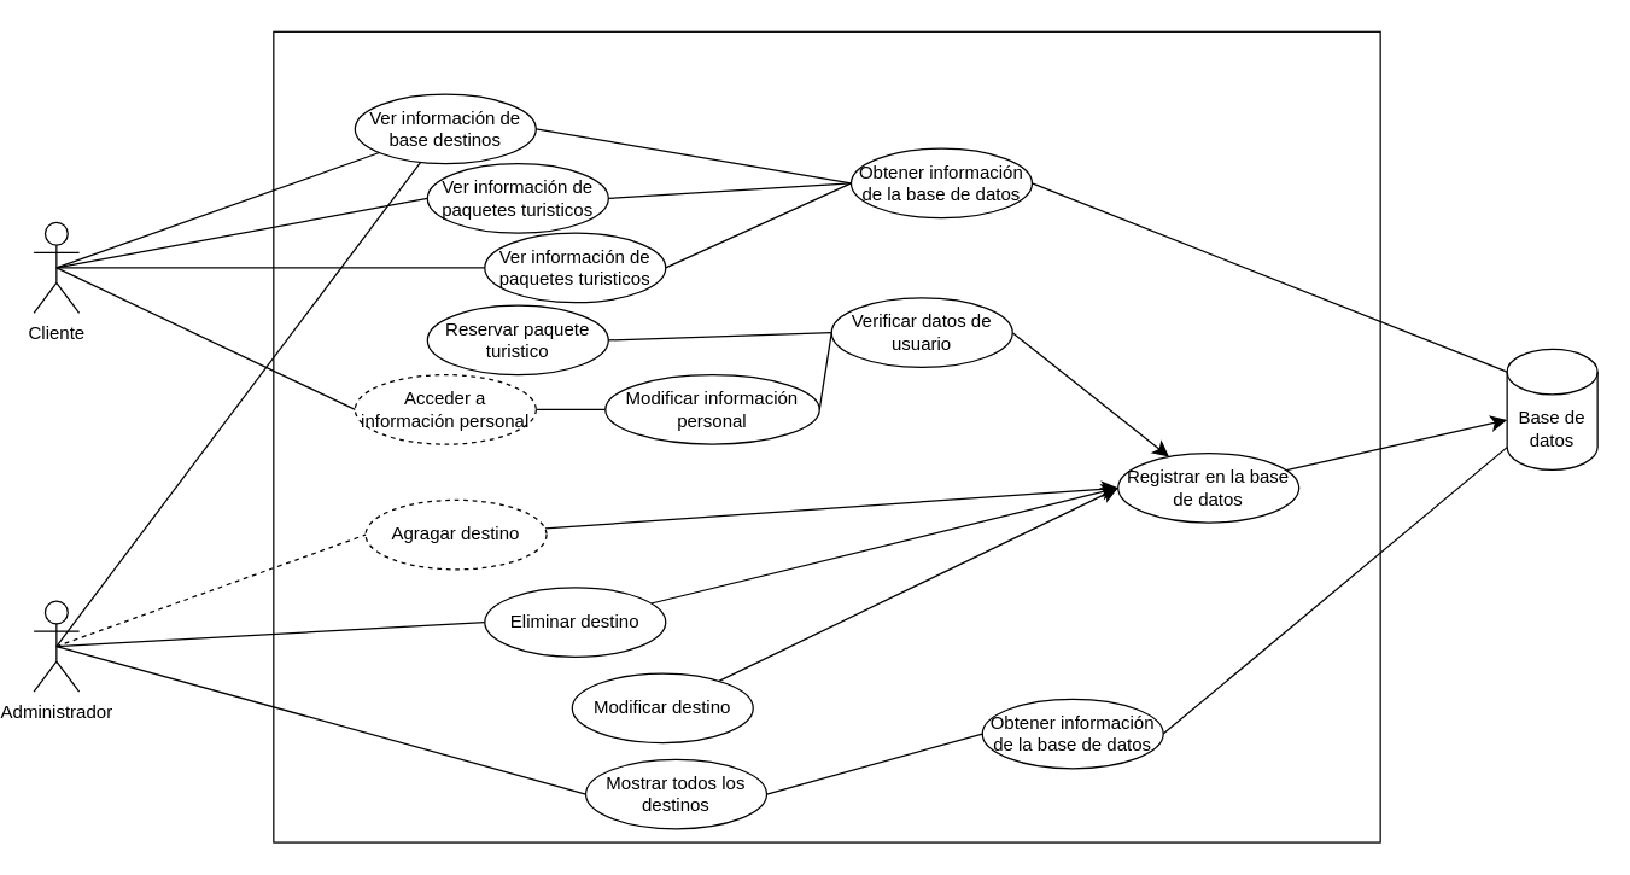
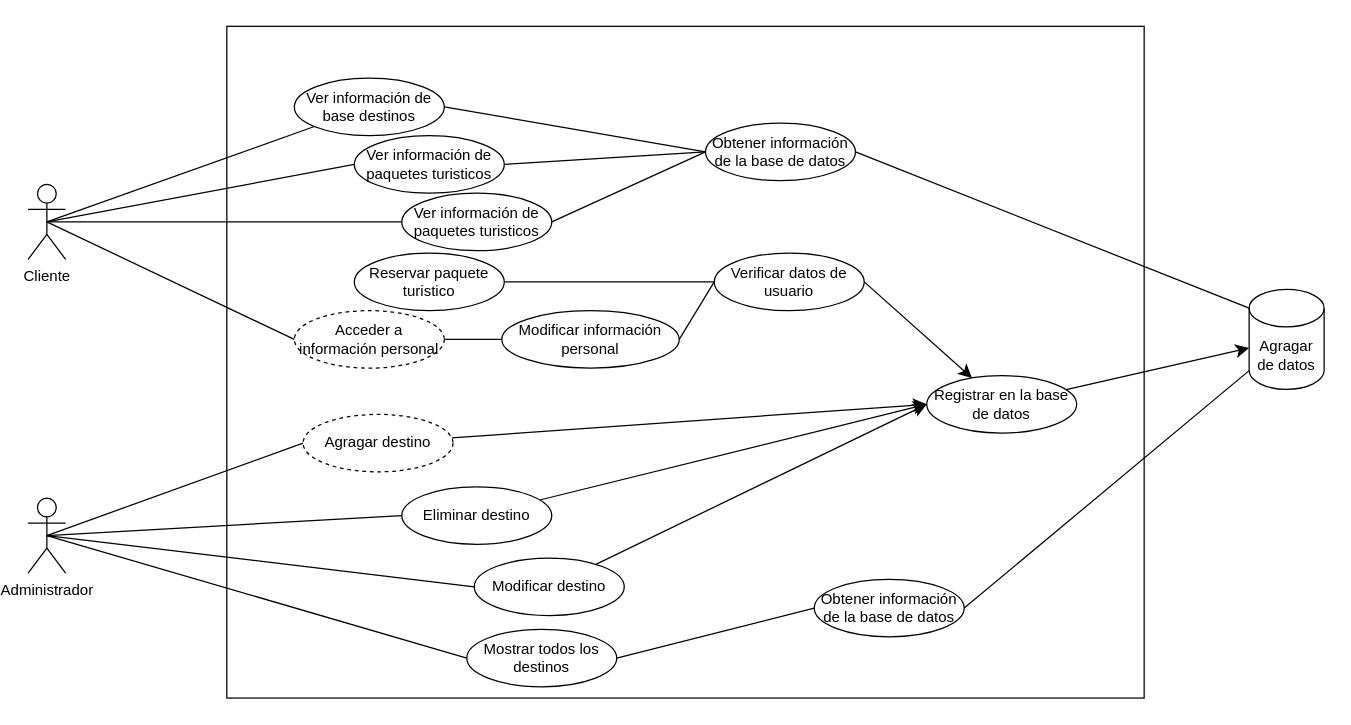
- <mxCell id="14" value="Verificar datos de usuario" style="ellipse;whiteSpace=wrap;html=1;" vertex="1" parent="1"><mxGeometry x="549" y="197" width="120" height="46" as="geometry" /></mxCell>
+ <mxCell id="14" value="Verificar datos de usuario" style="ellipse;whiteSpace=wrap;html=1;" vertex="1" parent="1"><mxGeometry x="569" y="202" width="120" height="46" as="geometry" /></mxCell>
- <mxCell id="31" value="" style="endArrow=none;html=1;rounded=0;fontSize=12;startSize=8;endSize=8;curved=1;exitX=0.5;exitY=0.5;exitDx=0;exitDy=0;exitPerimeter=0;" edge="1" parent="1" source="22" target="4"><mxGeometry width="50" height="50" relative="1" as="geometry"><mxPoint y="498" as="sourcePoint" x="274" /><mxPoint x="324" y="448" as="targetPoint" /></mxGeometry></mxCell>
+ <mxCell id="31" value="" style="endArrow=none;html=1;rounded=0;fontSize=12;startSize=8;endSize=8;curved=1;exitX=0.5;exitY=0.5;exitDx=0;exitDy=0;exitPerimeter=0;entryX=0;entryY=0.5;entryDx=0;entryDy=0;" edge="1" parent="1" source="22" target="28"><mxGeometry width="50" height="50" relative="1" as="geometry"><mxPoint y="498" as="sourcePoint" x="274" /><mxPoint x="324" y="448" as="targetPoint" /></mxGeometry></mxCell>
- <mxCell id="17" value="Base de datos" style="shape=cylinder3;whiteSpace=wrap;html=1;boundedLbl=1;backgroundOutline=1;size=15;" vertex="1" parent="1"><mxGeometry x="997" y="231" width="60" height="80" as="geometry" /></mxCell>
+ <mxCell id="17" value="Agragar de datos" style="shape=cylinder3;whiteSpace=wrap;html=1;boundedLbl=1;backgroundOutline=1;size=15;" vertex="1" parent="1"><mxGeometry x="997" y="231" width="60" height="80" as="geometry" /></mxCell>
- <mxCell id="29" value="" style="endArrow=none;html=1;rounded=0;fontSize=12;startSize=8;endSize=8;curved=1;exitX=0.5;exitY=0.5;exitDx=0;exitDy=0;exitPerimeter=0;entryX=0;entryY=0.5;entryDx=0;entryDy=0;dashed=1;" edge="1" parent="1" source="22" target="24"><mxGeometry width="50" height="50" relative="1" as="geometry"><mxPoint x="237" y="472" as="sourcePoint" /><mxPoint x="287" y="422" as="targetPoint" /></mxGeometry></mxCell>
+ <mxCell id="29" value="" style="endArrow=none;html=1;rounded=0;fontSize=12;startSize=8;endSize=8;curved=1;exitX=0.5;exitY=0.5;exitDx=0;exitDy=0;exitPerimeter=0;entryX=0;entryY=0.5;entryDx=0;entryDy=0;" edge="1" parent="1" source="22" target="24"><mxGeometry width="50" height="50" relative="1" as="geometry"><mxPoint x="237" y="472" as="sourcePoint" /><mxPoint x="287" y="422" as="targetPoint" /></mxGeometry></mxCell>
- <mxCell id="37" value="Mostrar todos los destinos" style="ellipse;whiteSpace=wrap;html=1;" vertex="1" parent="1"><mxGeometry x="386" y="503" width="120" height="46" as="geometry" /></mxCell>
+ <mxCell id="37" value="Mostrar todos los destinos" style="ellipse;whiteSpace=wrap;html=1;" vertex="1" parent="1"><mxGeometry x="371" y="503" width="120" height="46" as="geometry" /></mxCell>
